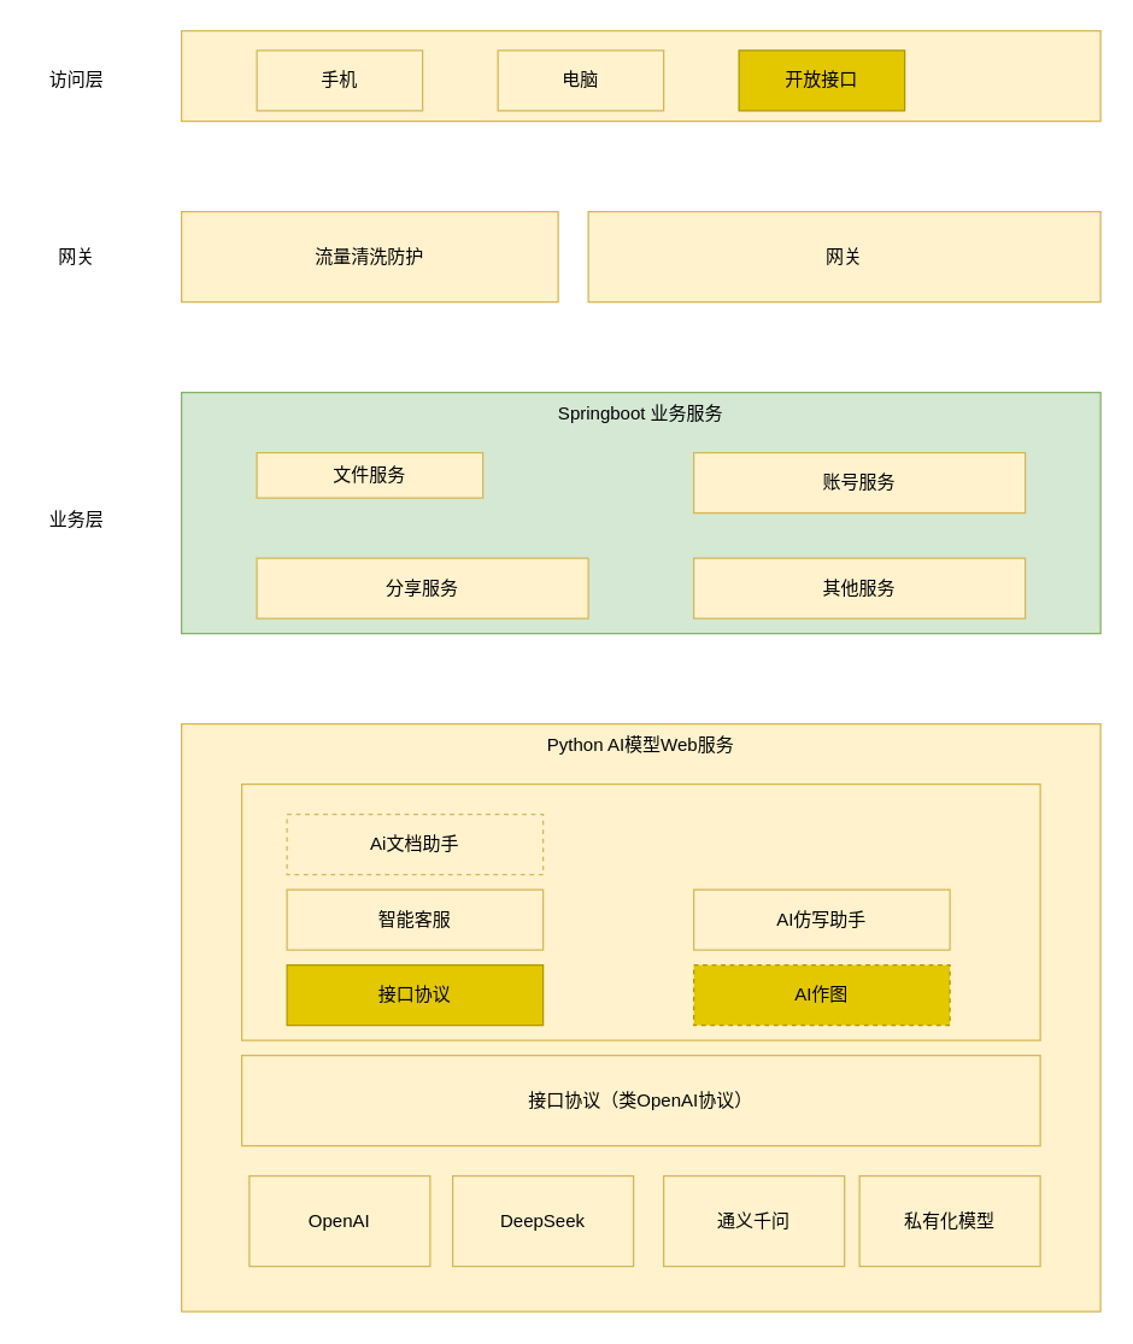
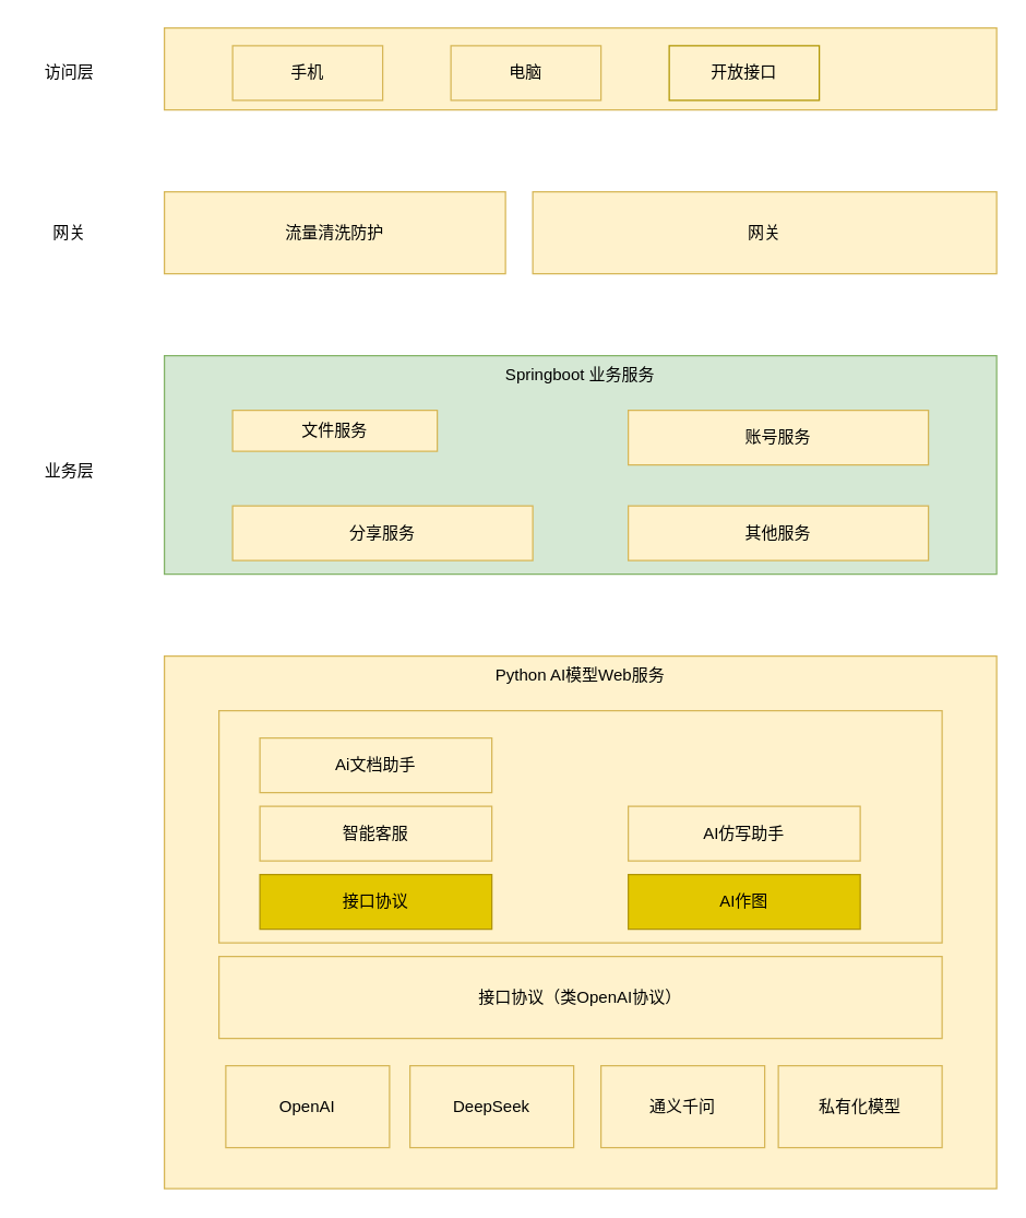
- <mxCell id="6" value="开放接口" style="rounded=0;whiteSpace=wrap;html=1;fillColor=#e3c800;fontColor=#000000;strokeColor=#B09500;" vertex="1" parent="1"><mxGeometry x="490" y="33" width="110" height="40" as="geometry" /></mxCell>
+ <mxCell id="6" value="开放接口" style="rounded=0;whiteSpace=wrap;html=1;fillColor=#fff2cc;fontColor=#000000;strokeColor=#B09500;" vertex="1" parent="1"><mxGeometry x="490" y="33" width="110" height="40" as="geometry" /></mxCell>
- <mxCell id="23" value="Ai文档助手" style="rounded=0;whiteSpace=wrap;html=1;fillColor=#fff2cc;strokeColor=#d6b656;dashed=1;" vertex="1" parent="1"><mxGeometry x="190" y="540" width="170" height="40" as="geometry" /></mxCell>
+ <mxCell id="23" value="Ai文档助手" style="rounded=0;whiteSpace=wrap;html=1;fillColor=#fff2cc;strokeColor=#d6b656;" vertex="1" parent="1"><mxGeometry x="190" y="540" width="170" height="40" as="geometry" /></mxCell>
- <mxCell id="27" value="AI作图" style="rounded=0;whiteSpace=wrap;html=1;fillColor=#e3c800;fontColor=#000000;strokeColor=#B09500;dashed=1;" vertex="1" parent="1"><mxGeometry x="460" y="640" width="170" height="40" as="geometry" /></mxCell>
+ <mxCell id="27" value="AI作图" style="rounded=0;whiteSpace=wrap;html=1;fillColor=#e3c800;fontColor=#000000;strokeColor=#B09500;" vertex="1" parent="1"><mxGeometry x="460" y="640" width="170" height="40" as="geometry" /></mxCell>
